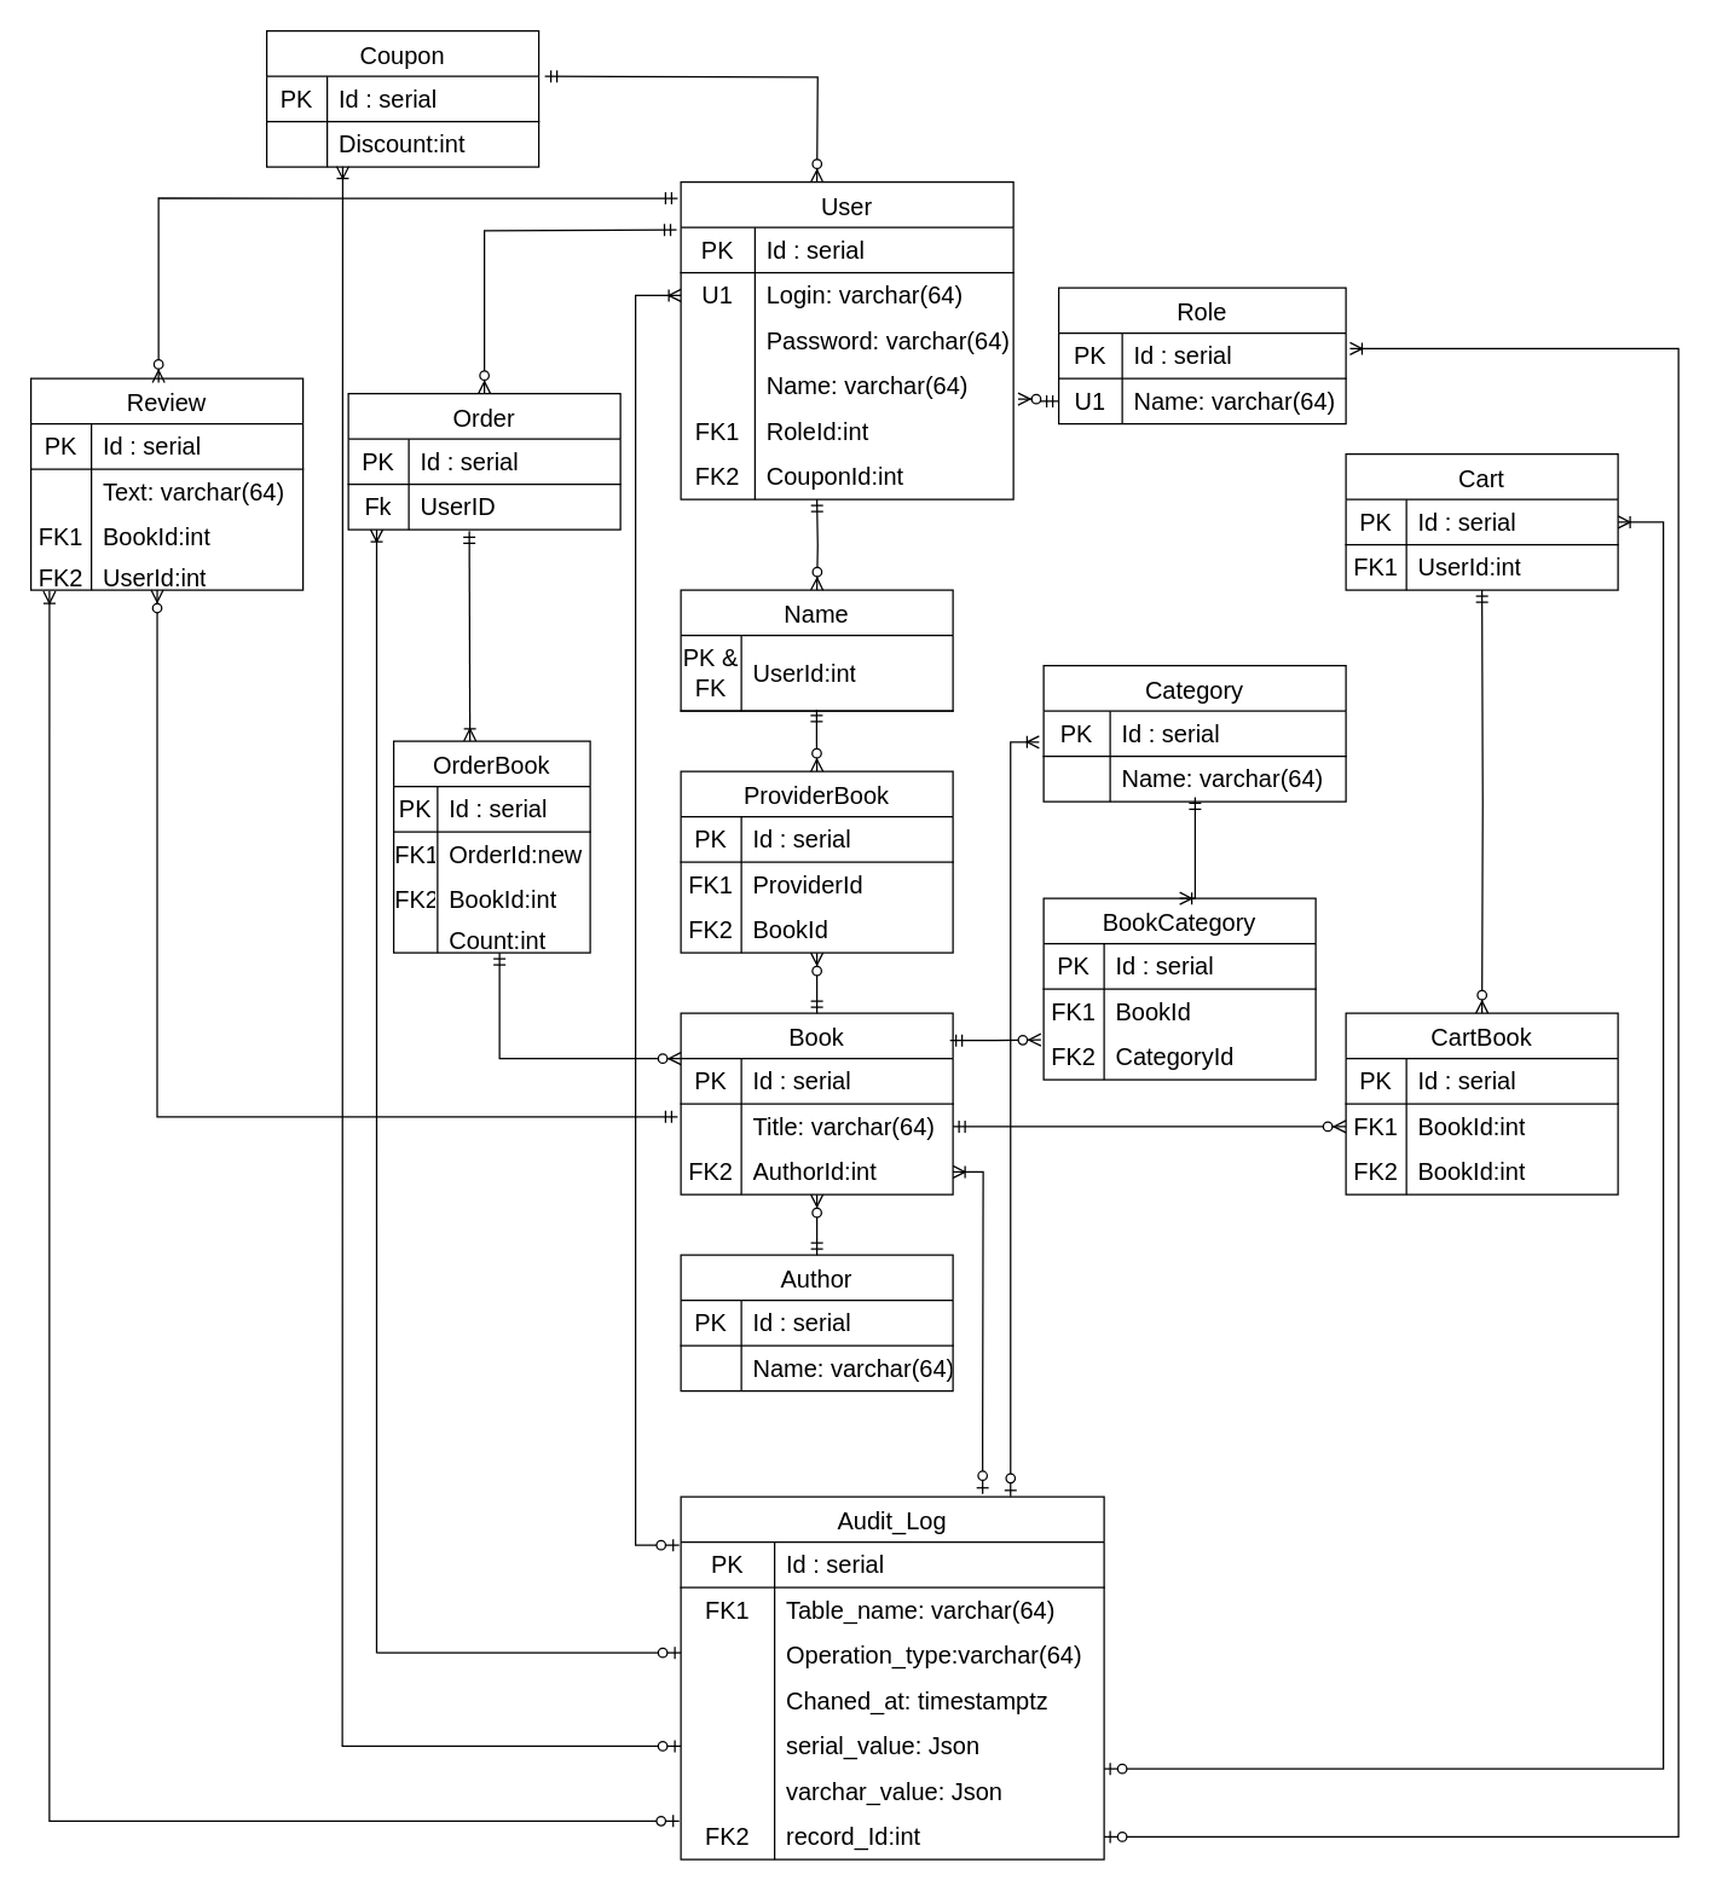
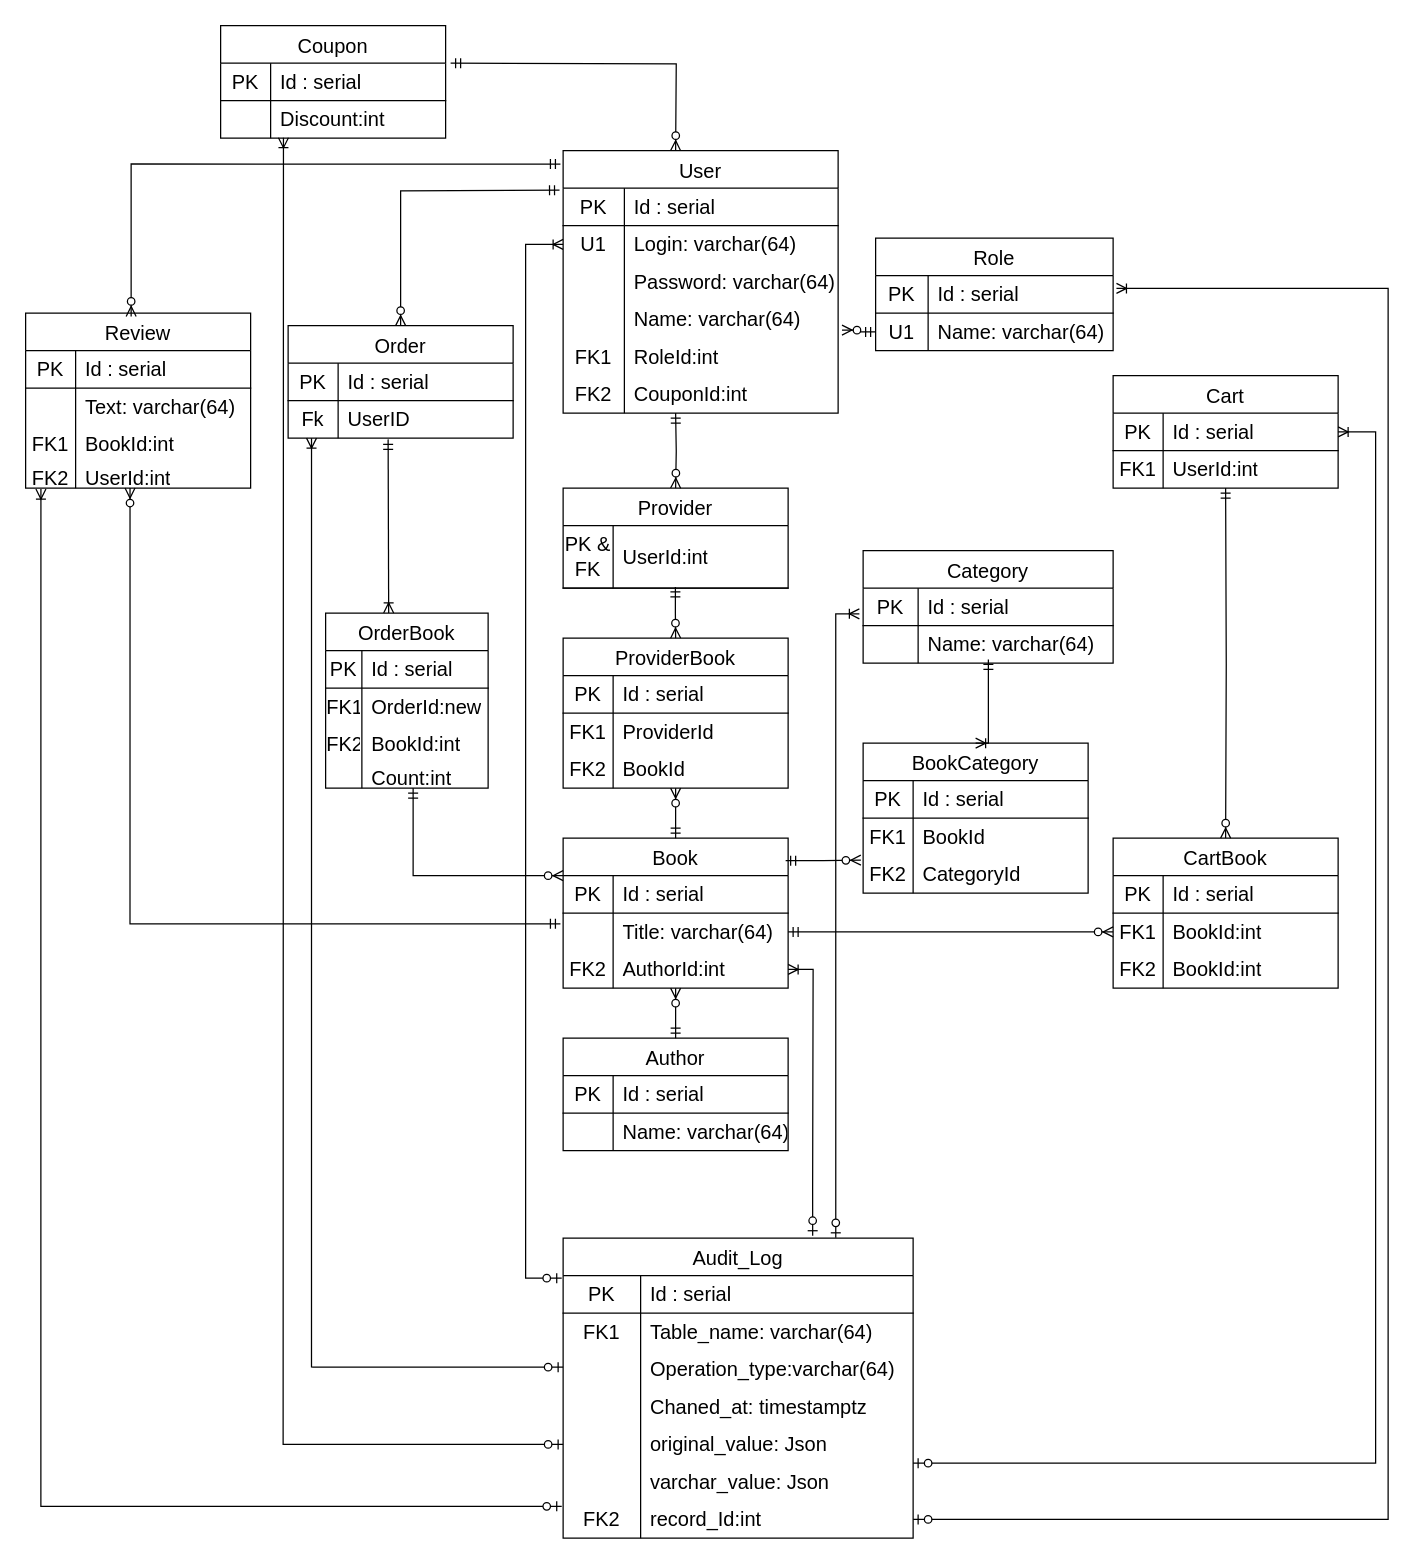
- <mxCell id="3" value="Name" style="shape=table;startSize=30;container=1;collapsible=0;childLayout=tableLayout;fixedRows=1;rowLines=0;fontStyle=0;strokeColor=default;fontSize=16;" vertex="1" parent="1"><mxGeometry x="450" y="390" width="180" height="80" as="geometry" /></mxCell>
+ <mxCell id="3" value="Provider" style="shape=table;startSize=30;container=1;collapsible=0;childLayout=tableLayout;fixedRows=1;rowLines=0;fontStyle=0;strokeColor=default;fontSize=16;" vertex="1" parent="1"><mxGeometry x="450" y="390" width="180" height="80" as="geometry" /></mxCell>
- <mxCell id="53" value="serial_value: Json" style="shape=partialRectangle;html=1;whiteSpace=wrap;connectable=0;fillColor=none;top=0;left=0;bottom=0;right=0;align=left;spacingLeft=6;overflow=hidden;strokeColor=inherit;fontSize=16;" vertex="1" parent="51"><mxGeometry x="62" width="218" height="30" as="geometry"><mxRectangle width="218" height="30" as="alternateBounds" /></mxGeometry></mxCell>
+ <mxCell id="53" value="original_value: Json" style="shape=partialRectangle;html=1;whiteSpace=wrap;connectable=0;fillColor=none;top=0;left=0;bottom=0;right=0;align=left;spacingLeft=6;overflow=hidden;strokeColor=inherit;fontSize=16;" vertex="1" parent="51"><mxGeometry x="62" width="218" height="30" as="geometry"><mxRectangle width="218" height="30" as="alternateBounds" /></mxGeometry></mxCell>
